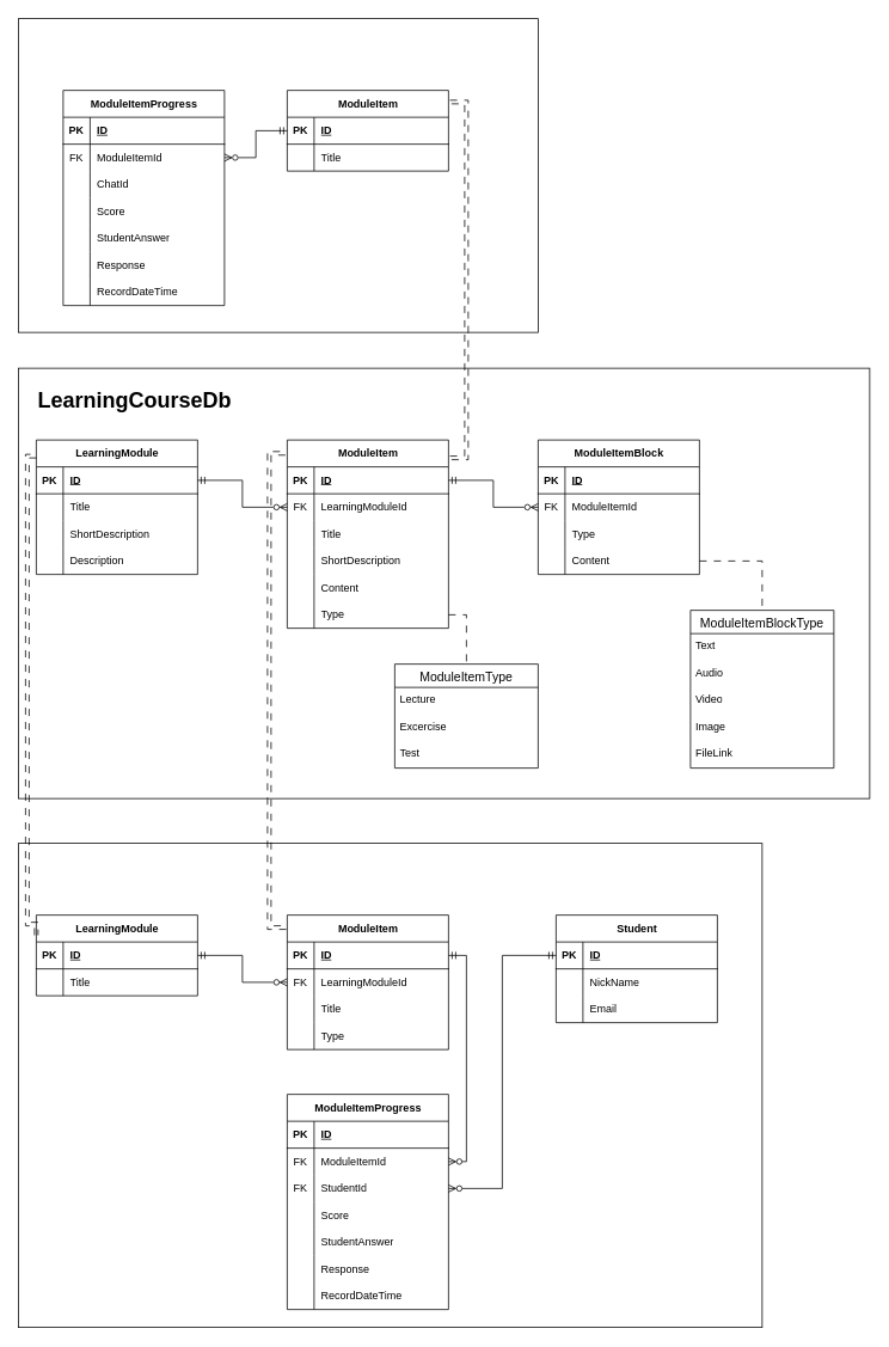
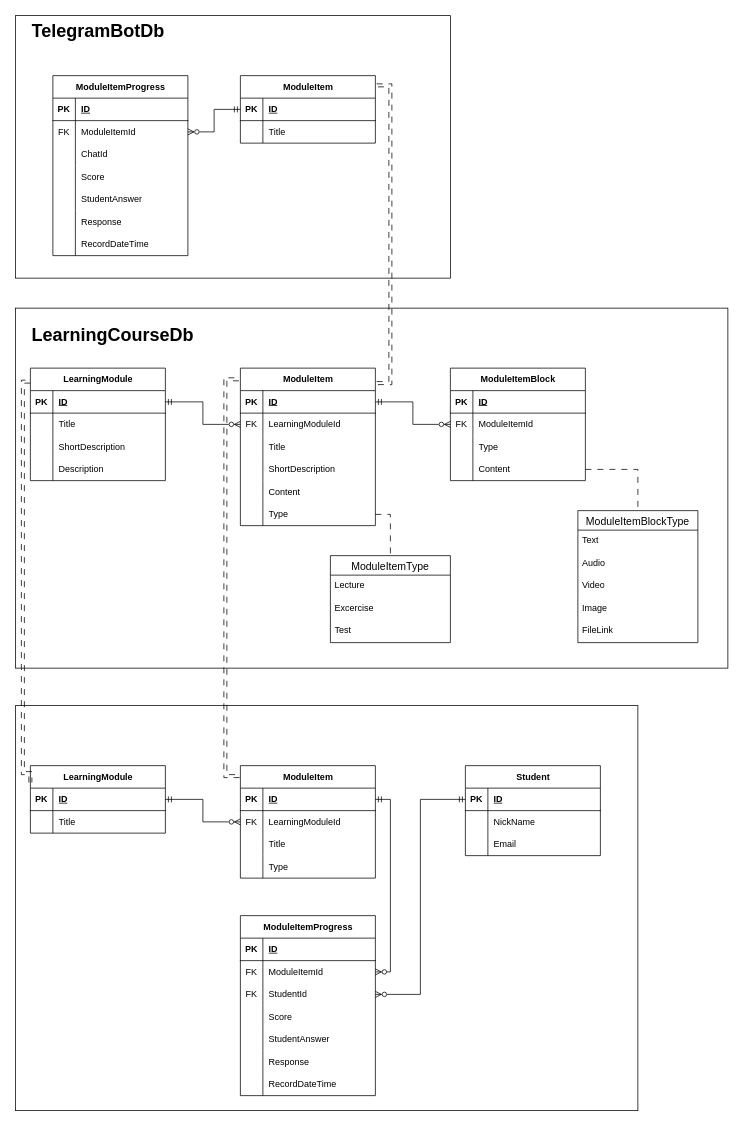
+ <mxCell id="129" value="&lt;h1 style=&quot;margin-top: 0px;&quot;&gt;TelegramBotDb&lt;/h1&gt;" style="text;html=1;whiteSpace=wrap;overflow=hidden;rounded=0;" vertex="1" parent="1"><mxGeometry x="40" y="20" width="240" height="40" as="geometry" /></mxCell>
